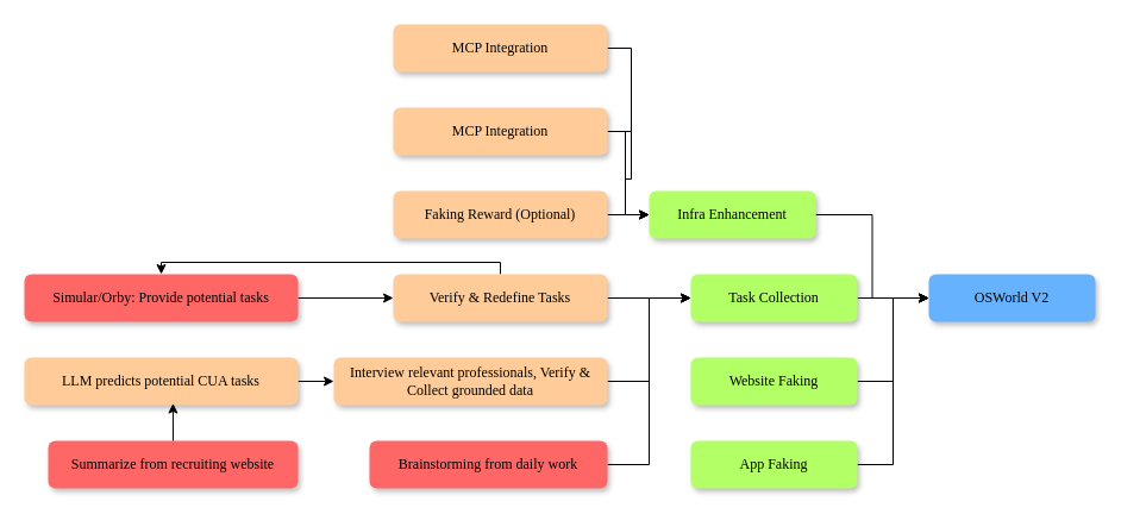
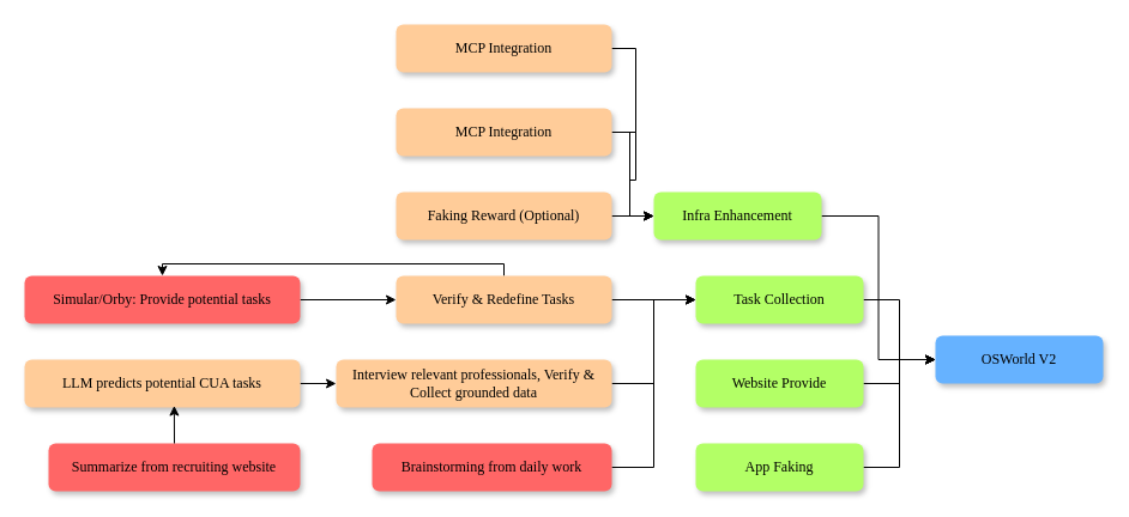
- <mxCell id="28" value="&lt;font face=&quot;Comic Sans MS&quot;&gt;OSWorld V2&lt;/font&gt;" style="rounded=1;whiteSpace=wrap;html=1;shadow=1;fillColor=#66B2FF;strokeColor=none;" vertex="1" parent="1"><mxGeometry x="780" y="230" width="140" height="40" as="geometry" /></mxCell>
+ <mxCell id="28" value="&lt;font face=&quot;Comic Sans MS&quot;&gt;OSWorld V2&lt;/font&gt;" style="rounded=1;whiteSpace=wrap;html=1;shadow=1;fillColor=#66B2FF;strokeColor=none;" vertex="1" parent="1"><mxGeometry x="780" y="280" width="140" height="40" as="geometry" /></mxCell>
- <mxCell id="17" value="&lt;font face=&quot;Comic Sans MS&quot;&gt;Website Faking&lt;/font&gt;" style="rounded=1;whiteSpace=wrap;html=1;shadow=1;fillColor=#B3FF66;strokeColor=none;" vertex="1" parent="1"><mxGeometry x="580" y="300" width="140" height="40" as="geometry" /></mxCell>
+ <mxCell id="17" value="&lt;font face=&quot;Comic Sans MS&quot;&gt;Website Provide&lt;/font&gt;" style="rounded=1;whiteSpace=wrap;html=1;shadow=1;fillColor=#B3FF66;strokeColor=none;" vertex="1" parent="1"><mxGeometry x="580" y="300" width="140" height="40" as="geometry" /></mxCell>
